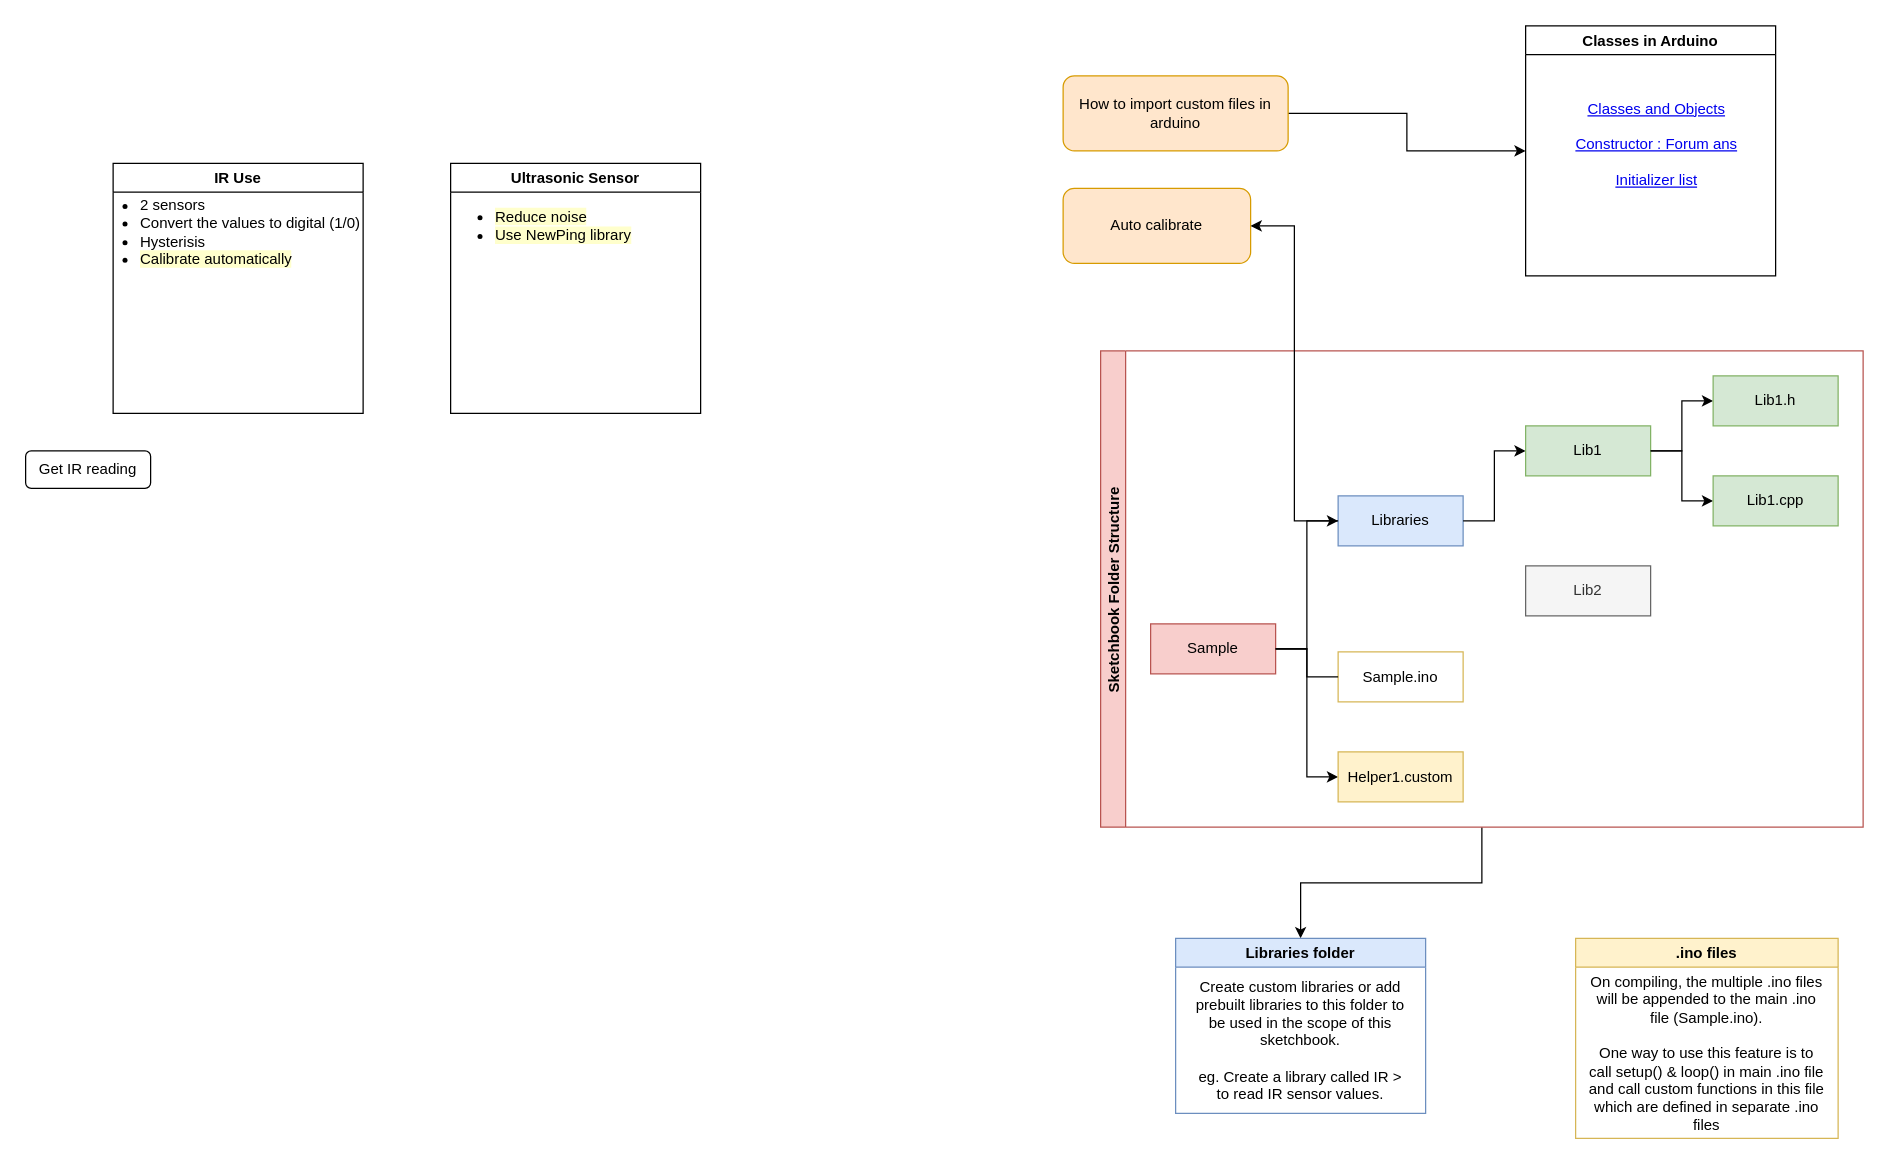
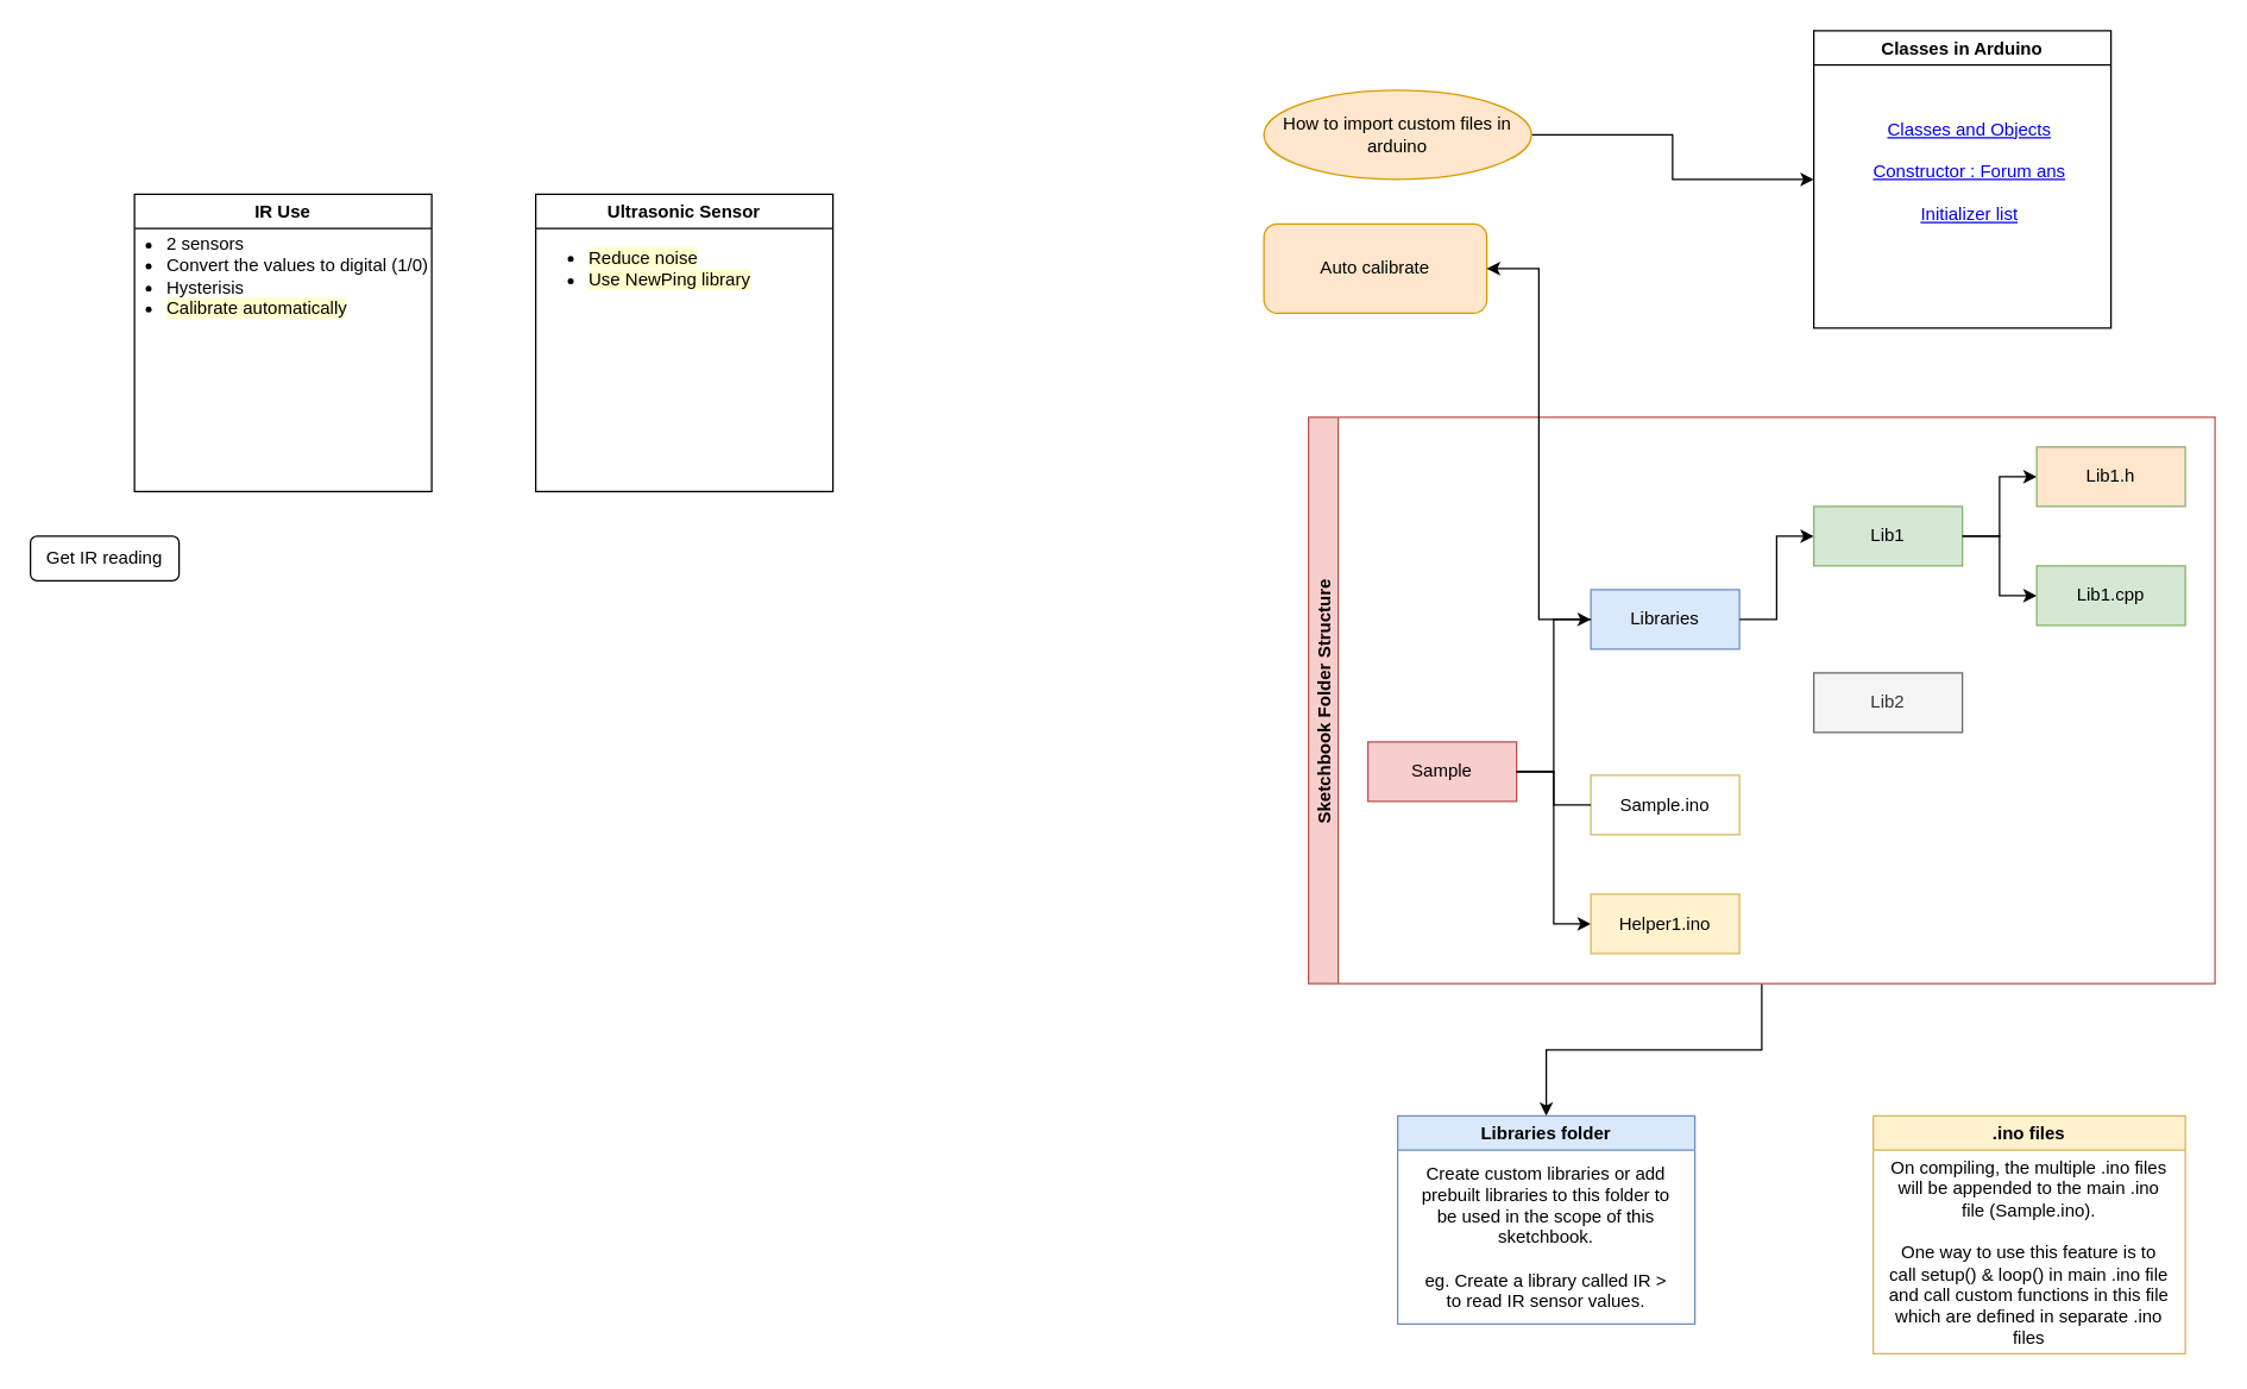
- <mxCell id="7" value="How to import custom files in arduino" style="rounded=1;whiteSpace=wrap;html=1;fillColor=#ffe6cc;strokeColor=#d79b00;" parent="1" vertex="1"><mxGeometry x="850" y="60" width="180" height="60" as="geometry" /></mxCell>
+ <mxCell id="7" value="How to import custom files in arduino" style="ellipse;whiteSpace=wrap;html=1;fillColor=#ffe6cc;strokeColor=#d79b00;" parent="1" vertex="1"><mxGeometry x="850" y="60" width="180" height="60" as="geometry" /></mxCell>
- <mxCell id="26" value="Lib1.h" style="whiteSpace=wrap;html=1;fillColor=#d5e8d4;strokeColor=#82b366;" parent="13" vertex="1"><mxGeometry x="490" y="20" width="100" height="40" as="geometry" /></mxCell>
+ <mxCell id="26" value="Lib1.h" style="whiteSpace=wrap;html=1;fillColor=#ffe6cc;strokeColor=#82b366;" parent="13" vertex="1"><mxGeometry x="490" y="20" width="100" height="40" as="geometry" /></mxCell>
- <mxCell id="20" value="Helper1.custom" style="whiteSpace=wrap;html=1;fillColor=#fff2cc;strokeColor=#d6b656;" parent="13" vertex="1"><mxGeometry x="190" y="320.8" width="100" height="40" as="geometry" /></mxCell>
+ <mxCell id="20" value="Helper1.ino" style="whiteSpace=wrap;html=1;fillColor=#fff2cc;strokeColor=#d6b656;" parent="13" vertex="1"><mxGeometry x="190" y="320.8" width="100" height="40" as="geometry" /></mxCell>
